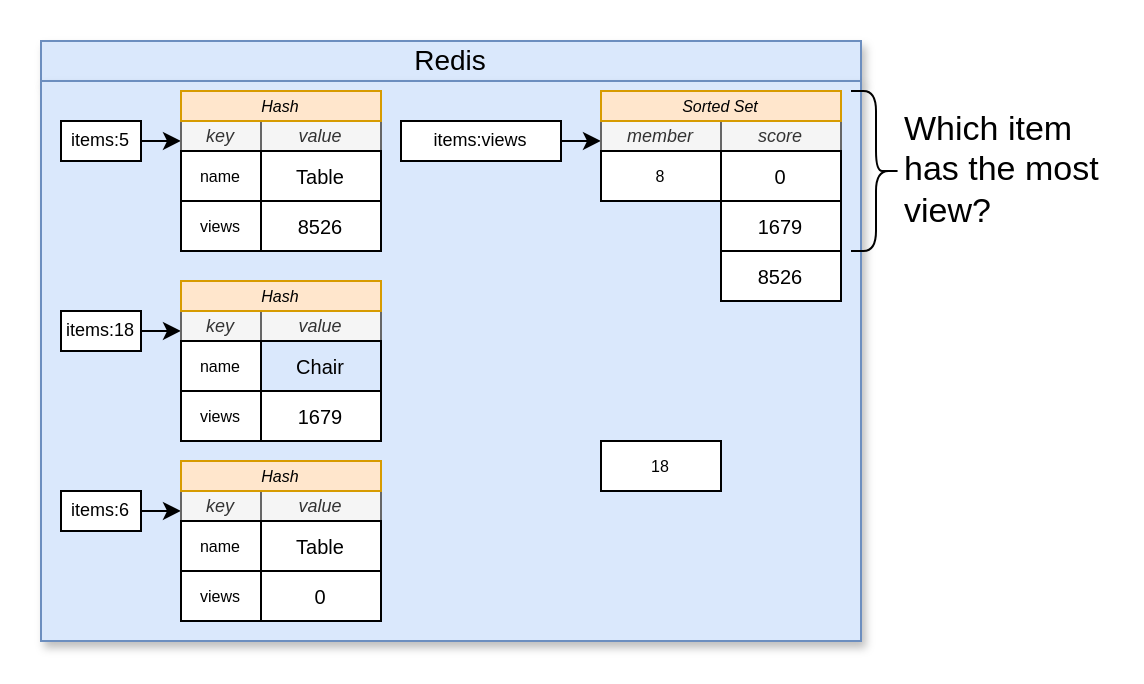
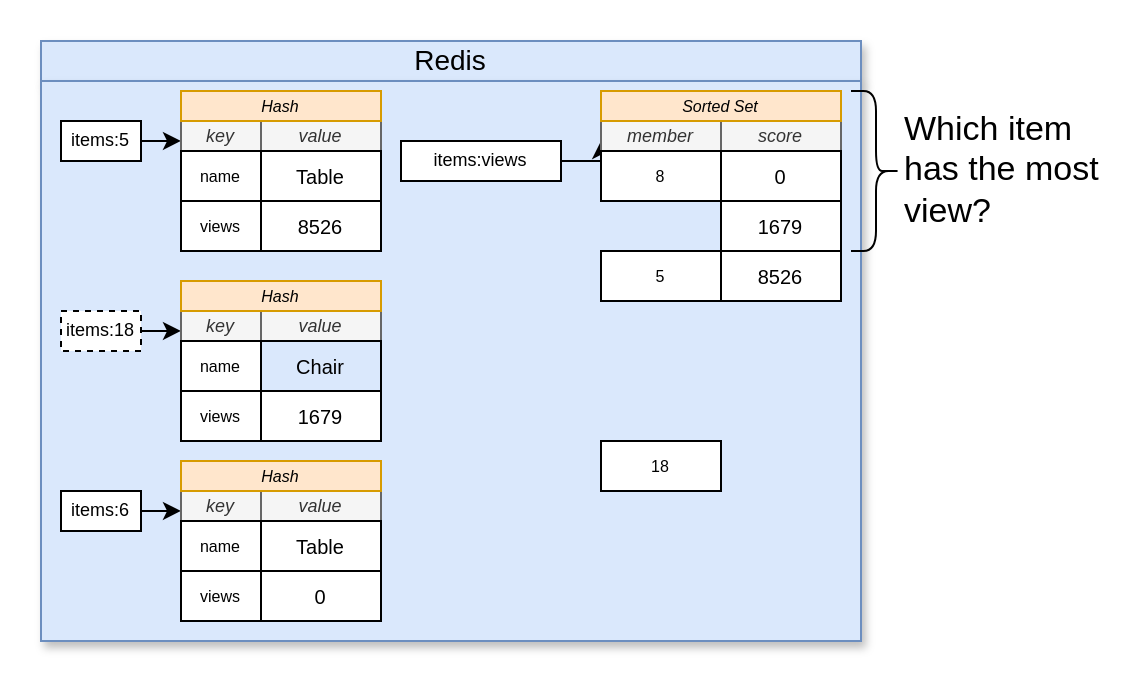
- <mxCell id="21" value="items:views" style="rounded=0;whiteSpace=wrap;html=1;fontSize=9;" parent="1" vertex="1"><mxGeometry x="200" y="60" width="80" height="20" as="geometry" /></mxCell>
+ <mxCell id="21" value="items:views" style="rounded=0;whiteSpace=wrap;html=1;fontSize=9;" parent="1" vertex="1"><mxGeometry x="200" y="70" width="80" height="20" as="geometry" /></mxCell>
+ <mxCell id="24" value="5" style="rounded=0;whiteSpace=wrap;html=1;fontSize=8;" parent="1" vertex="1"><mxGeometry x="300" y="125" width="60" height="25" as="geometry" /></mxCell>
- <mxCell id="13" value="items:18" style="rounded=0;whiteSpace=wrap;html=1;fontSize=9;" parent="1" vertex="1"><mxGeometry x="30" y="155" width="40" height="20" as="geometry" /></mxCell>
+ <mxCell id="13" value="items:18" style="rounded=0;whiteSpace=wrap;html=1;fontSize=9;dashed=1;" parent="1" vertex="1"><mxGeometry x="30" y="155" width="40" height="20" as="geometry" /></mxCell>
